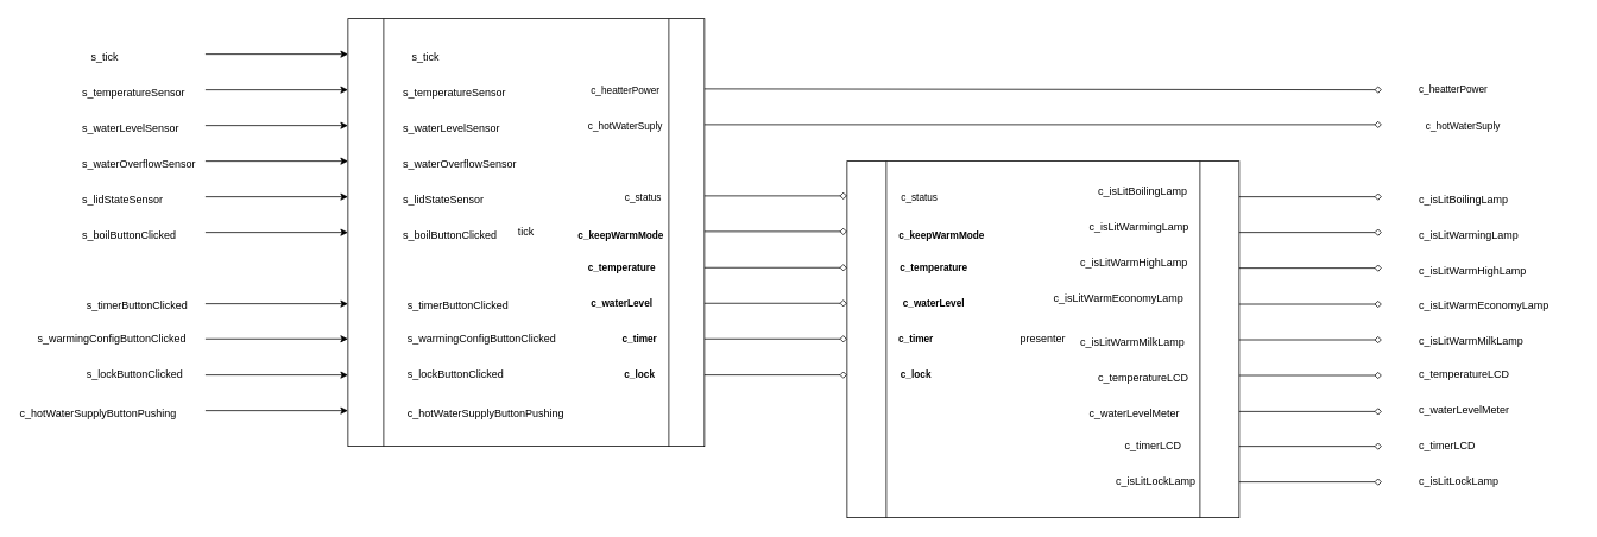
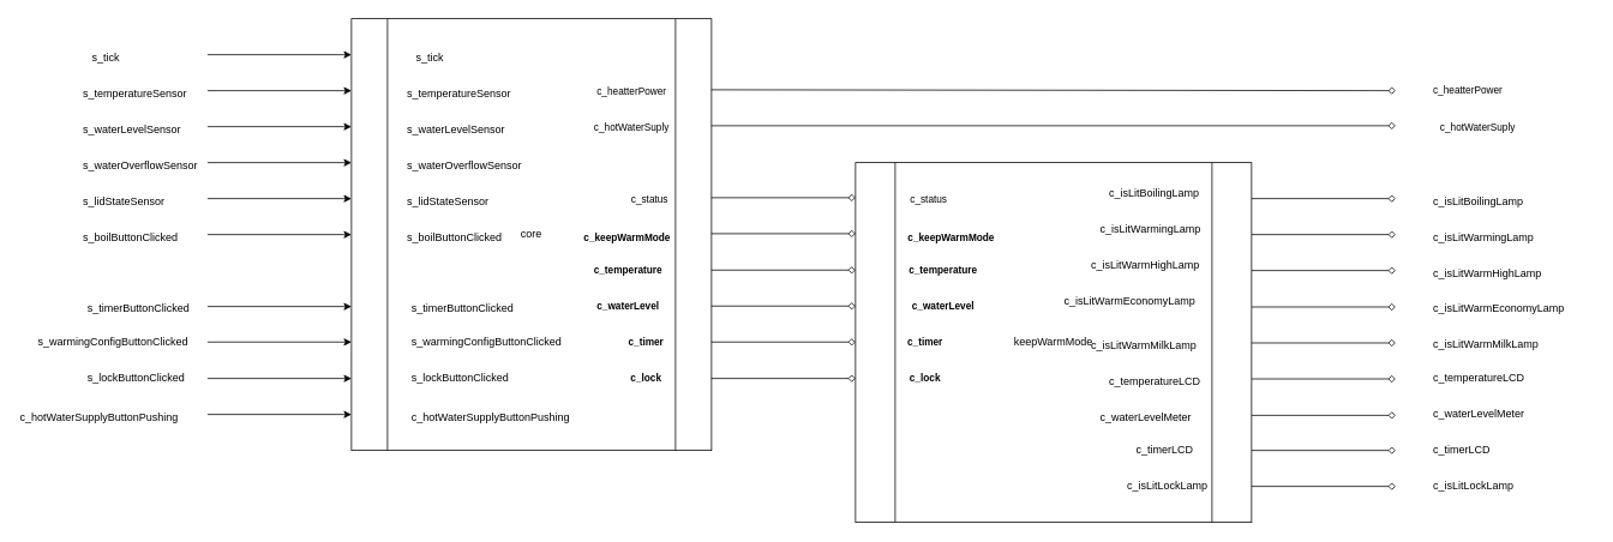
- <mxCell id="2" value="tick" style="shape=process;whiteSpace=wrap;html=1;backgroundOutline=1;" vertex="1" parent="1"><mxGeometry y="20" width="400" height="480" as="geometry" x="390" /></mxCell>
+ <mxCell id="2" value="core" style="shape=process;whiteSpace=wrap;html=1;backgroundOutline=1;" vertex="1" parent="1"><mxGeometry y="20" width="400" height="480" as="geometry" x="390" /></mxCell>
- <mxCell id="3" value="presenter" style="shape=process;whiteSpace=wrap;html=1;backgroundOutline=1;" vertex="1" parent="1"><mxGeometry x="950" y="180" width="440" height="400" as="geometry" /></mxCell>
+ <mxCell id="3" value="keepWarmMode" style="shape=process;whiteSpace=wrap;html=1;backgroundOutline=1;" vertex="1" parent="1"><mxGeometry x="950" y="180" width="440" height="400" as="geometry" /></mxCell>
